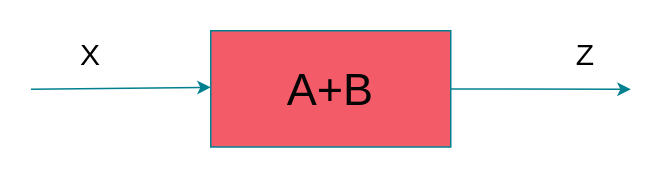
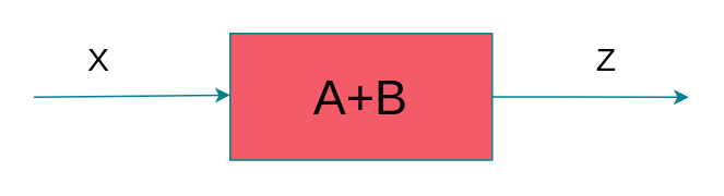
- <mxCell id="5" value="&lt;span style=&quot;font-size: 20px;&quot;&gt;Z&lt;/span&gt;" style="text;html=1;align=center;verticalAlign=middle;whiteSpace=wrap;rounded=0;labelBackgroundColor=none;fillColor=none;fontColor=#000000;" parent="1" vertex="1"><mxGeometry x="360" y="20" width="60" height="30" as="geometry" /></mxCell>
+ <mxCell id="5" value="&lt;span style=&quot;font-size: 20px;&quot;&gt;Z&lt;/span&gt;" style="text;html=1;align=center;verticalAlign=middle;whiteSpace=wrap;rounded=0;labelBackgroundColor=none;fillColor=none;fontColor=#000000;" parent="1" vertex="1"><mxGeometry x="340" y="20" width="60" height="30" as="geometry" /></mxCell>
